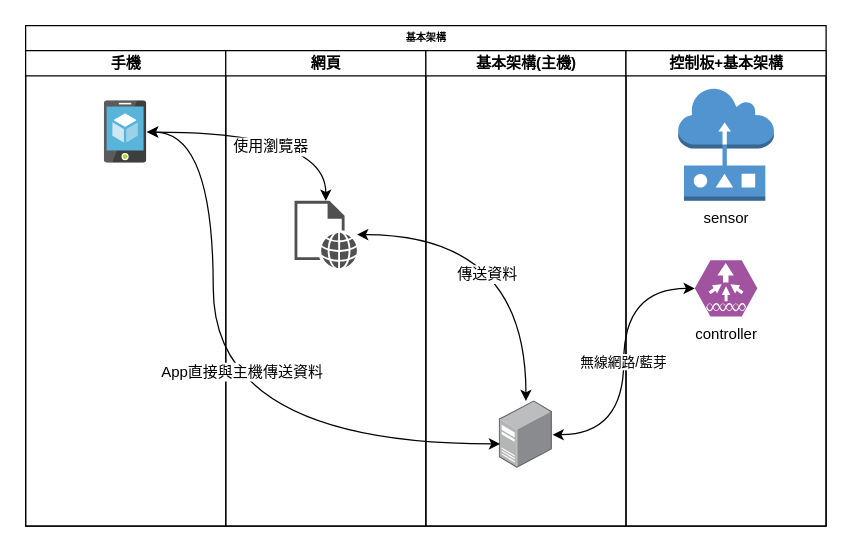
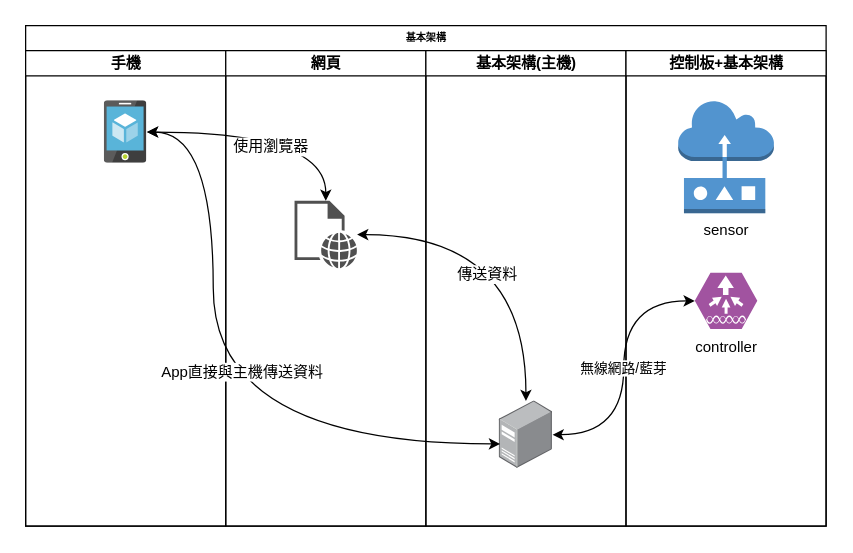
- <mxCell id="11" value="sensor" style="outlineConnect=0;dashed=0;verticalLabelPosition=bottom;verticalAlign=top;align=center;html=1;shape=mxgraph.aws3.sensor;fillColor=#5294CF;gradientColor=none;" vertex="1" parent="9"><mxGeometry x="41.75" y="30" width="76.5" height="90" as="geometry" /></mxCell>
+ <mxCell id="11" value="sensor" style="outlineConnect=0;dashed=0;verticalLabelPosition=bottom;verticalAlign=top;align=center;html=1;shape=mxgraph.aws3.sensor;fillColor=#5294CF;gradientColor=none;" vertex="1" parent="9"><mxGeometry x="41.75" y="40" width="76.5" height="90" as="geometry" /></mxCell>
- <mxCell id="10" value="controller" style="verticalLabelPosition=bottom;html=1;fillColor=#A153A0;verticalAlign=top;pointerEvents=1;align=center;points=[[0.25,0,0],[0.5,0,0],[0.75,0,0],[1,0.5,0],[0.75,1,0],[0.5,1,0],[0.25,1,0],[0,0.5,0],[0.125,0.25,0],[0.125,0.75,0],[0.875,0.25,0],[0.875,0.75,0]];shape=mxgraph.cisco_safe.design.wlan_controller;" vertex="1" parent="9"><mxGeometry x="55" y="167.5" width="50" height="45" as="geometry" /></mxCell>
+ <mxCell id="10" value="controller" style="verticalLabelPosition=bottom;html=1;fillColor=#A153A0;verticalAlign=top;pointerEvents=1;align=center;points=[[0.25,0,0],[0.5,0,0],[0.75,0,0],[1,0.5,0],[0.75,1,0],[0.5,1,0],[0.25,1,0],[0,0.5,0],[0.125,0.25,0],[0.125,0.75,0],[0.875,0.25,0],[0.875,0.75,0]];shape=mxgraph.cisco_safe.design.wlan_controller;" vertex="1" parent="9"><mxGeometry x="55" y="177.5" width="50" height="45" as="geometry" /></mxCell>
